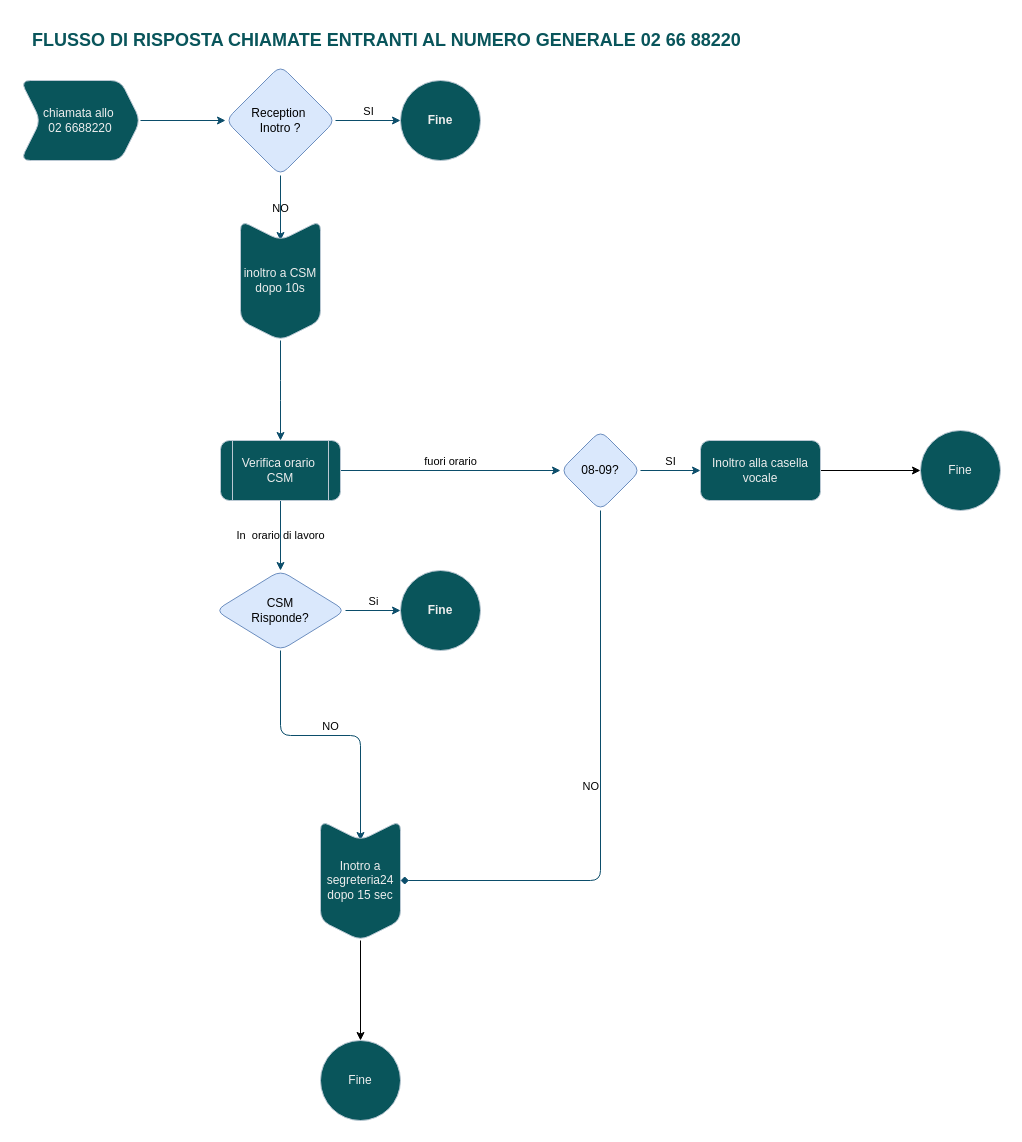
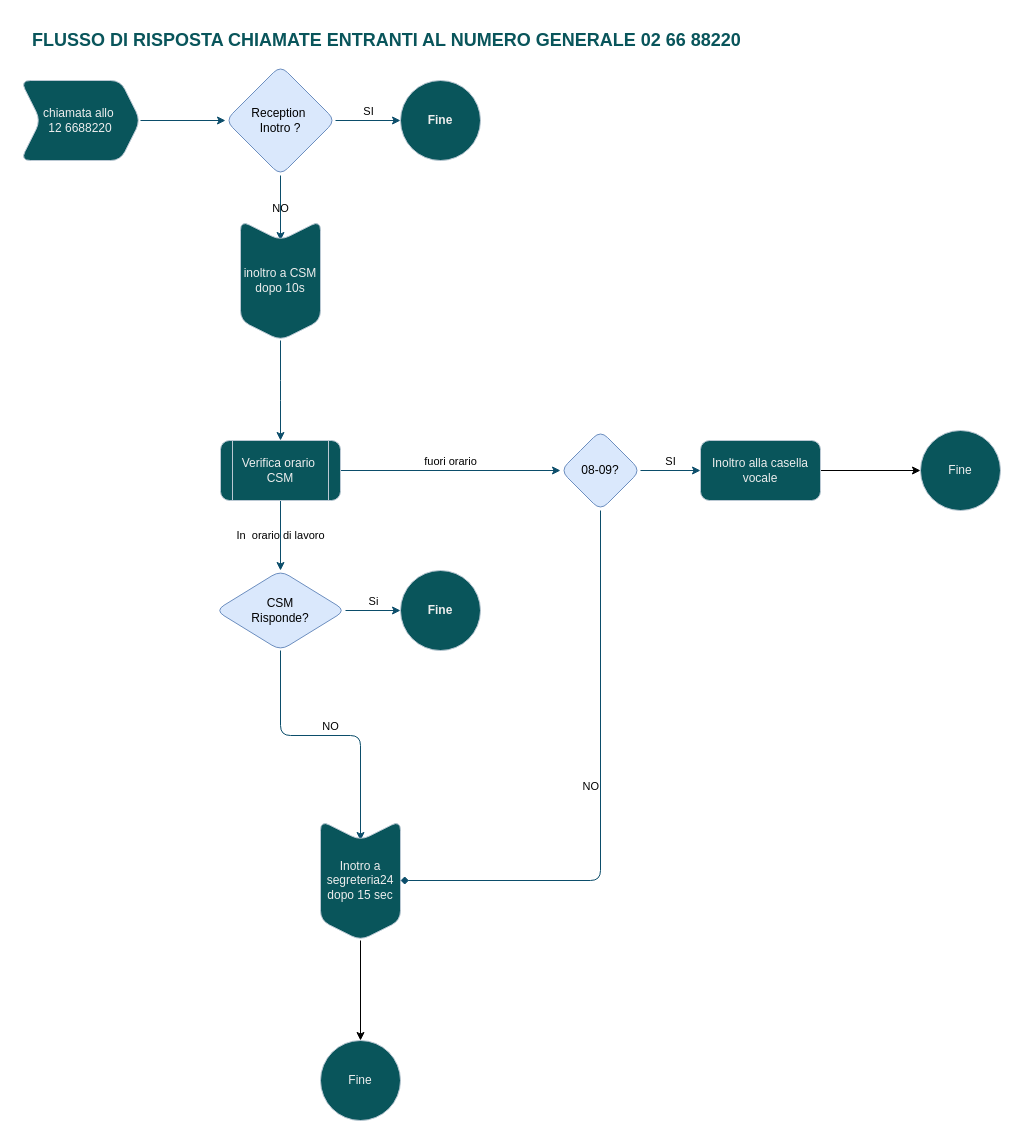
- <mxCell id="3" value="chiamata allo&amp;nbsp;&lt;br&gt;02 6688220" style="shape=step;perimeter=stepPerimeter;whiteSpace=wrap;html=1;fixedSize=1;rounded=1;labelBackgroundColor=none;fillColor=#09555B;strokeColor=#BAC8D3;fontColor=#EEEEEE;" parent="1" vertex="1"><mxGeometry x="20" y="80" width="120" height="80" as="geometry" /></mxCell>
+ <mxCell id="3" value="chiamata allo&amp;nbsp;&lt;br&gt;12 6688220" style="shape=step;perimeter=stepPerimeter;whiteSpace=wrap;html=1;fixedSize=1;rounded=1;labelBackgroundColor=none;fillColor=#09555B;strokeColor=#BAC8D3;fontColor=#EEEEEE;" parent="1" vertex="1"><mxGeometry x="20" y="80" width="120" height="80" as="geometry" /></mxCell>
